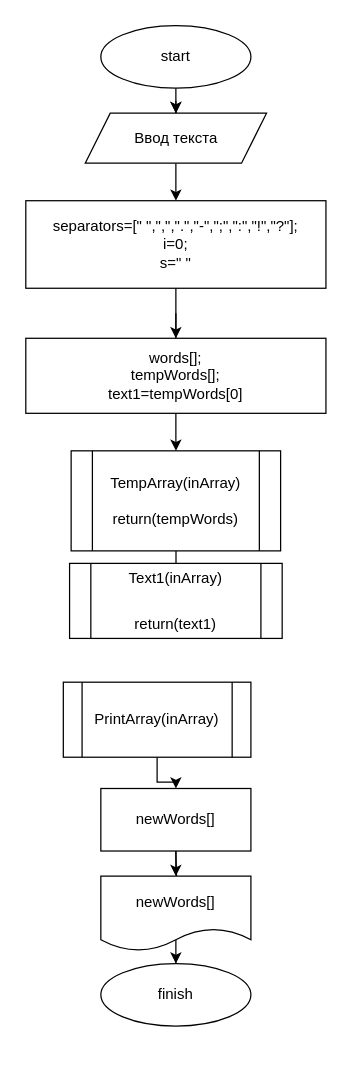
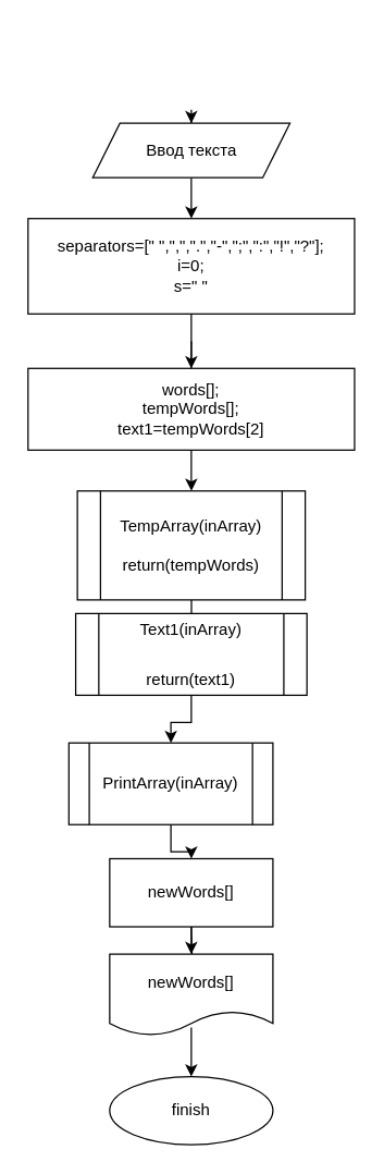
- <mxCell id="3" value="start" style="ellipse;whiteSpace=wrap;html=1;" parent="1" vertex="1"><mxGeometry x="80" y="20" width="120" height="50" as="geometry" /></mxCell>
- <mxCell id="2" style="edgeStyle=orthogonalEdgeStyle;rounded=0;orthogonalLoop=1;jettySize=auto;html=1;exitX=0.5;exitY=1;exitDx=0;exitDy=0;" parent="1" source="3" target="6" edge="1"><mxGeometry relative="1" as="geometry"><mxPoint x="140" y="90" as="targetPoint" /></mxGeometry></mxCell>
- <mxCell id="23" value="words[];&lt;br&gt;tempWords[];&lt;br&gt;text1=tempWords[0]" style="rounded=0;whiteSpace=wrap;html=1;" vertex="1" parent="1"><mxGeometry x="20" y="270" width="240" height="60" as="geometry" /></mxCell>
+ <mxCell id="23" value="words[];&lt;br&gt;tempWords[];&lt;br&gt;text1=tempWords[2]" style="rounded=0;whiteSpace=wrap;html=1;" vertex="1" parent="1"><mxGeometry x="20" y="270" width="240" height="60" as="geometry" /></mxCell>
+ <mxCell id="11" value="" style="edgeStyle=orthogonalEdgeStyle;rounded=0;orthogonalLoop=1;jettySize=auto;html=1;" edge="1" parent="1" source="12" target="17"><mxGeometry relative="1" as="geometry" /></mxCell>
- <mxCell id="20" value="finish&lt;br&gt;" style="ellipse;whiteSpace=wrap;html=1;rounded=0;" parent="1" vertex="1"><mxGeometry x="80" y="770" width="120" height="50" as="geometry" /></mxCell>
+ <mxCell id="20" value="finish&lt;br&gt;" style="ellipse;whiteSpace=wrap;html=1;rounded=0;" parent="1" vertex="1"><mxGeometry x="80" y="790" width="120" height="50" as="geometry" /></mxCell>
